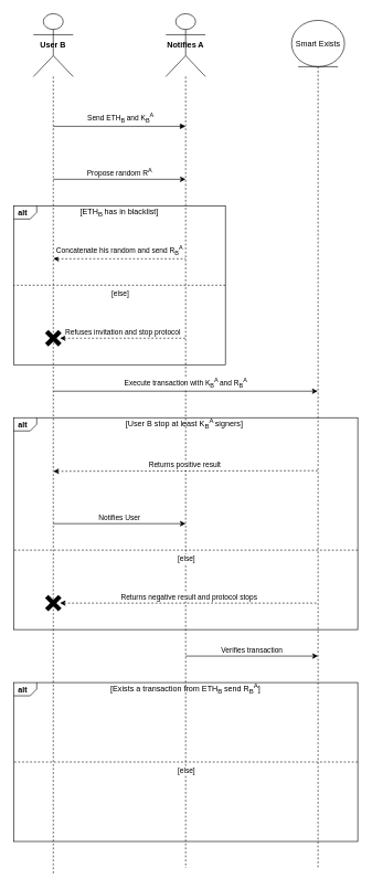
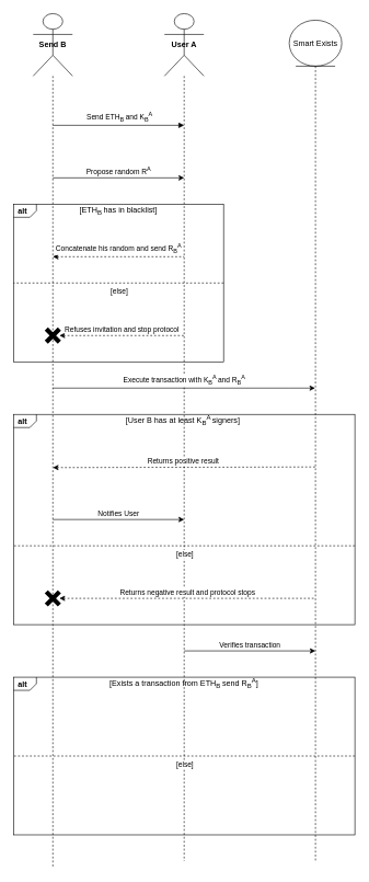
- <mxCell id="2" value="&lt;b&gt;User B&lt;/b&gt;" style="shape=umlLifeline;perimeter=lifelinePerimeter;whiteSpace=wrap;html=1;container=1;dropTarget=0;collapsible=0;recursiveResize=0;outlineConnect=0;portConstraint=eastwest;newEdgeStyle={&quot;curved&quot;:0,&quot;rounded&quot;:0};participant=umlActor;size=95;" parent="1" vertex="1"><mxGeometry x="50" y="20" width="60" height="1300" as="geometry" /></mxCell>
+ <mxCell id="2" value="&lt;b&gt;Send B&lt;/b&gt;" style="shape=umlLifeline;perimeter=lifelinePerimeter;whiteSpace=wrap;html=1;container=1;dropTarget=0;collapsible=0;recursiveResize=0;outlineConnect=0;portConstraint=eastwest;newEdgeStyle={&quot;curved&quot;:0,&quot;rounded&quot;:0};participant=umlActor;size=95;" parent="1" vertex="1"><mxGeometry x="50" y="20" width="60" height="1300" as="geometry" /></mxCell>
- <mxCell id="3" value="&lt;b&gt;Notifies A&lt;/b&gt;" style="shape=umlLifeline;perimeter=lifelinePerimeter;whiteSpace=wrap;html=1;container=1;dropTarget=0;collapsible=0;recursiveResize=0;outlineConnect=0;portConstraint=eastwest;newEdgeStyle={&quot;curved&quot;:0,&quot;rounded&quot;:0};participant=umlActor;size=95;" parent="1" vertex="1"><mxGeometry x="250" y="20" width="60" height="1290" as="geometry" /></mxCell>
+ <mxCell id="3" value="&lt;b&gt;User A&lt;/b&gt;" style="shape=umlLifeline;perimeter=lifelinePerimeter;whiteSpace=wrap;html=1;container=1;dropTarget=0;collapsible=0;recursiveResize=0;outlineConnect=0;portConstraint=eastwest;newEdgeStyle={&quot;curved&quot;:0,&quot;rounded&quot;:0};participant=umlActor;size=95;" parent="1" vertex="1"><mxGeometry x="250" y="20" width="60" height="1290" as="geometry" /></mxCell>
- <mxCell id="17" value="[User B stop at least K&lt;sub style=&quot;border-color: var(--border-color);&quot;&gt;B&lt;/sub&gt;&lt;sup style=&quot;border-color: var(--border-color);&quot;&gt;A &lt;/sup&gt;&lt;span style=&quot;border-color: var(--border-color);&quot;&gt;signers&lt;/span&gt;]&amp;nbsp;" style="text;html=1;strokeColor=none;fillColor=none;align=center;verticalAlign=middle;whiteSpace=wrap;rounded=0;" vertex="1" parent="1"><mxGeometry x="60" y="630" width="440" height="20" as="geometry" /></mxCell>
+ <mxCell id="17" value="[User B has at least K&lt;sub style=&quot;border-color: var(--border-color);&quot;&gt;B&lt;/sub&gt;&lt;sup style=&quot;border-color: var(--border-color);&quot;&gt;A &lt;/sup&gt;&lt;span style=&quot;border-color: var(--border-color);&quot;&gt;signers&lt;/span&gt;]&amp;nbsp;" style="text;html=1;strokeColor=none;fillColor=none;align=center;verticalAlign=middle;whiteSpace=wrap;rounded=0;" vertex="1" parent="1"><mxGeometry x="60" y="630" width="440" height="20" as="geometry" /></mxCell>
